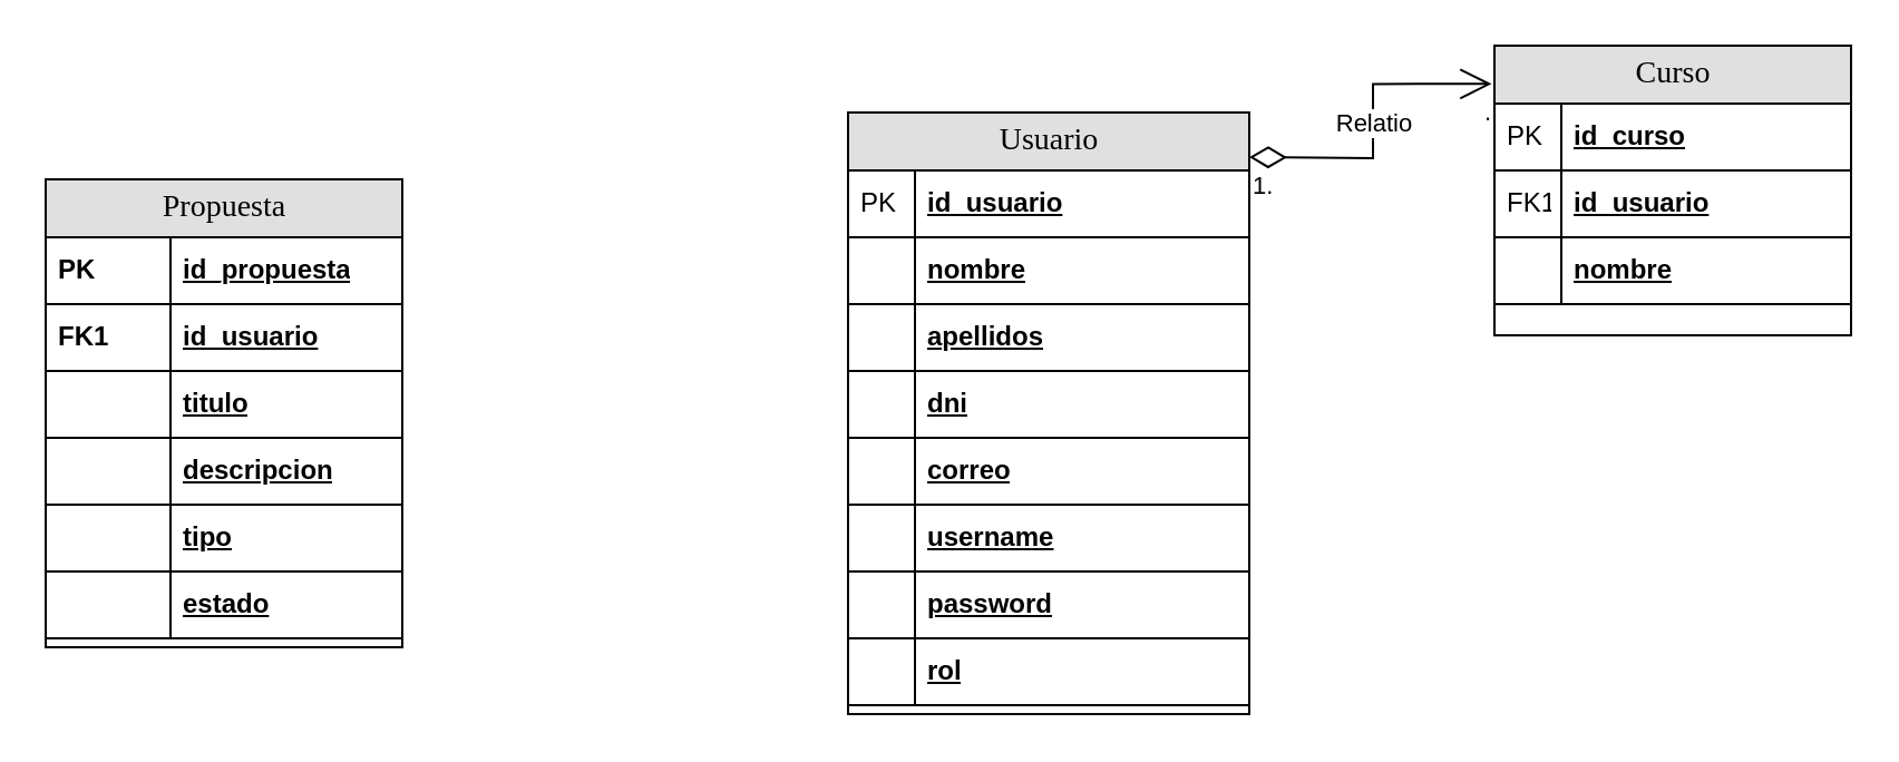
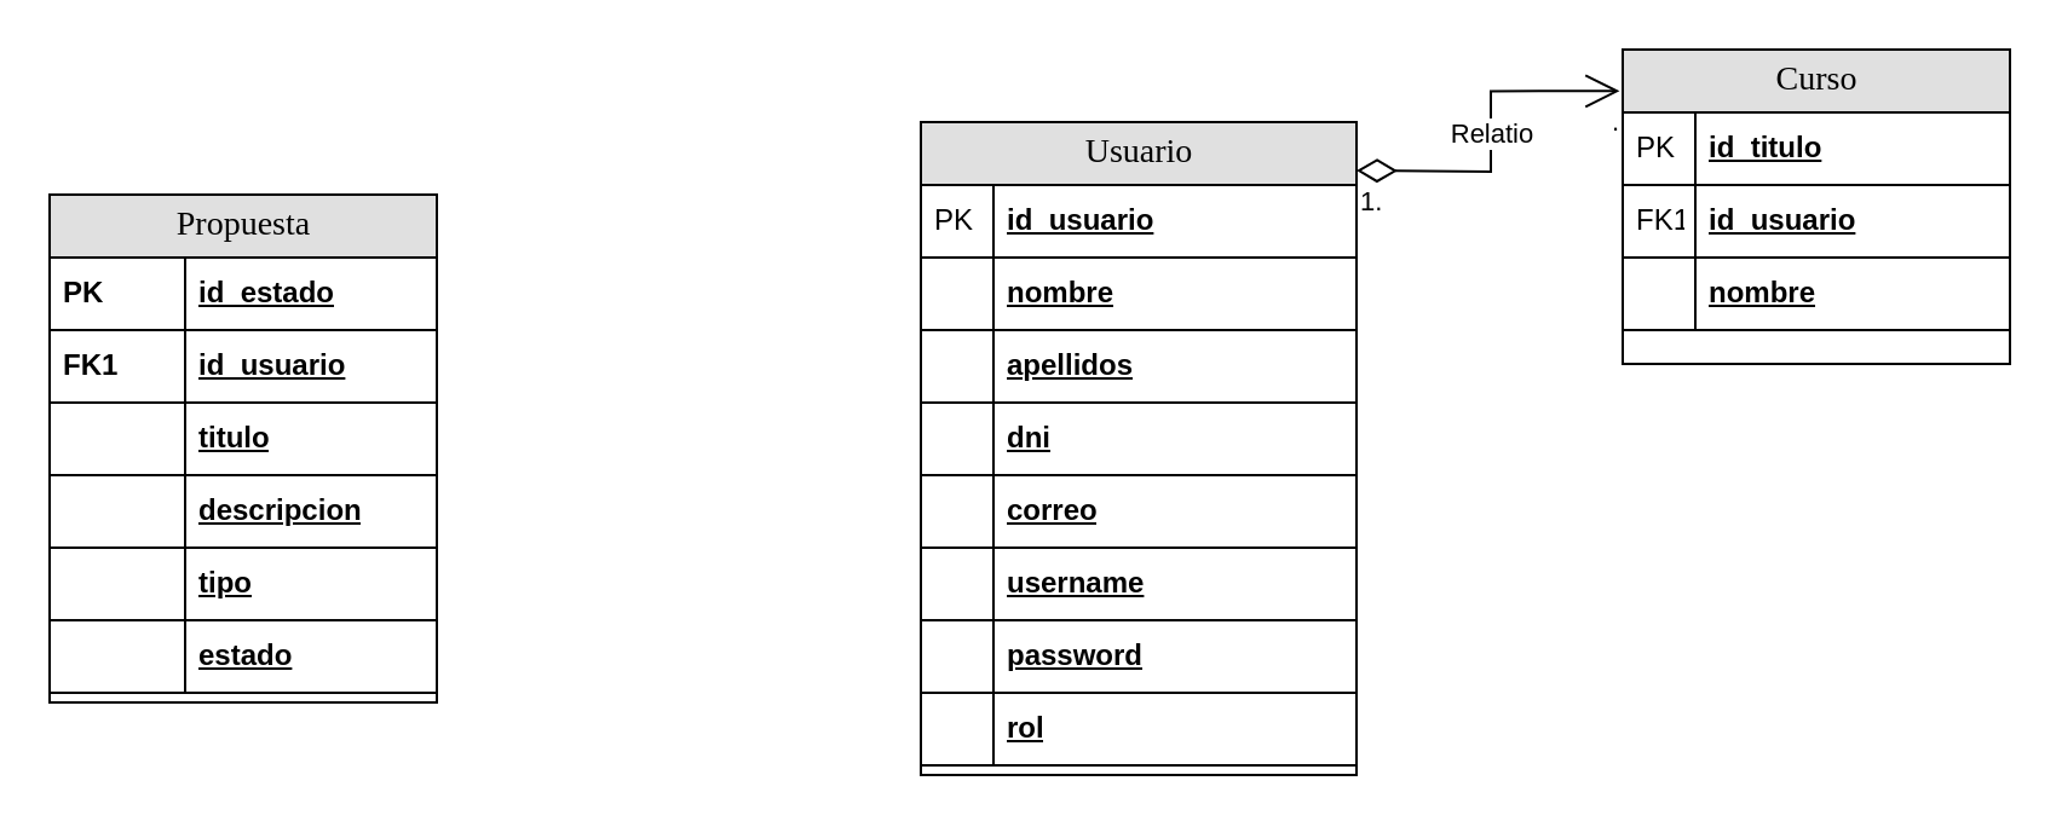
- <mxCell id="37" value="id_curso" style="shape=partialRectangle;top=0;left=0;right=0;bottom=1;html=1;align=left;verticalAlign=middle;fillColor=none;spacingLeft=34;spacingRight=4;whiteSpace=wrap;overflow=hidden;rotatable=0;points=[[0,0.5],[1,0.5]];portConstraint=eastwest;dropTarget=0;fontStyle=5;" vertex="1" parent="36"><mxGeometry y="26" width="160" height="30" as="geometry" /></mxCell>
+ <mxCell id="37" value="id_titulo" style="shape=partialRectangle;top=0;left=0;right=0;bottom=1;html=1;align=left;verticalAlign=middle;fillColor=none;spacingLeft=34;spacingRight=4;whiteSpace=wrap;overflow=hidden;rotatable=0;points=[[0,0.5],[1,0.5]];portConstraint=eastwest;dropTarget=0;fontStyle=5;" vertex="1" parent="36"><mxGeometry y="26" width="160" height="30" as="geometry" /></mxCell>
- <mxCell id="24" value="id_propuesta" style="shape=partialRectangle;top=0;left=0;right=0;bottom=1;html=1;align=left;verticalAlign=middle;fillColor=none;spacingLeft=60;spacingRight=4;whiteSpace=wrap;overflow=hidden;rotatable=0;points=[[0,0.5],[1,0.5]];portConstraint=eastwest;dropTarget=0;fontStyle=5;" parent="23" vertex="1"><mxGeometry y="26" width="160" height="30" as="geometry" /></mxCell>
+ <mxCell id="24" value="id_estado" style="shape=partialRectangle;top=0;left=0;right=0;bottom=1;html=1;align=left;verticalAlign=middle;fillColor=none;spacingLeft=60;spacingRight=4;whiteSpace=wrap;overflow=hidden;rotatable=0;points=[[0,0.5],[1,0.5]];portConstraint=eastwest;dropTarget=0;fontStyle=5;" parent="23" vertex="1"><mxGeometry y="26" width="160" height="30" as="geometry" /></mxCell>
